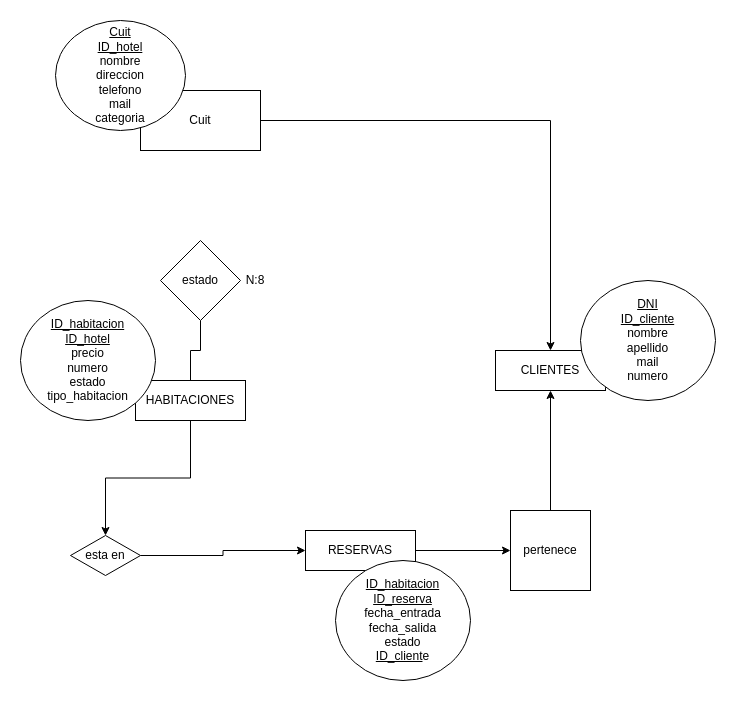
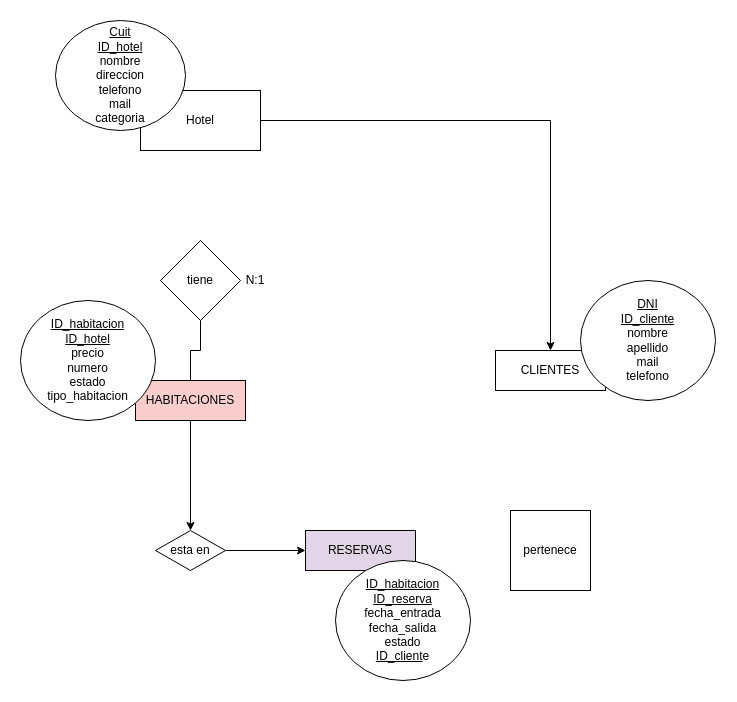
- <mxCell id="12" value="Cuit" style="whiteSpace=wrap;html=1;rounded=0;" vertex="1" parent="1"><mxGeometry x="140" y="90" width="120" height="60" as="geometry" /></mxCell>
+ <mxCell id="12" value="Hotel" style="whiteSpace=wrap;html=1;rounded=0;" vertex="1" parent="1"><mxGeometry x="140" y="90" width="120" height="60" as="geometry" /></mxCell>
- <mxCell id="10" value="estado" style="rhombus;whiteSpace=wrap;html=1;rounded=0;" vertex="1" parent="1"><mxGeometry x="160" y="240" width="80" height="80" as="geometry" /></mxCell>
+ <mxCell id="10" value="tiene" style="rhombus;whiteSpace=wrap;html=1;rounded=0;" vertex="1" parent="1"><mxGeometry x="160" y="240" width="80" height="80" as="geometry" /></mxCell>
- <mxCell id="15" value="N:8" style="text;html=1;align=center;verticalAlign=middle;whiteSpace=wrap;rounded=0;" vertex="1" parent="1"><mxGeometry x="225" y="265" width="60" height="30" as="geometry" /></mxCell>
+ <mxCell id="15" value="N:1" style="text;html=1;align=center;verticalAlign=middle;whiteSpace=wrap;rounded=0;" vertex="1" parent="1"><mxGeometry x="225" y="265" width="60" height="30" as="geometry" /></mxCell>
- <mxCell id="19" value="&lt;u&gt;DNI&lt;/u&gt;&lt;div&gt;&lt;u&gt;ID_cliente&lt;/u&gt;&lt;/div&gt;&lt;div&gt;nombre&lt;/div&gt;&lt;div&gt;apellido&lt;/div&gt;&lt;div&gt;mail&lt;/div&gt;&lt;div&gt;numero&lt;/div&gt;" style="ellipse;whiteSpace=wrap;html=1;" vertex="1" parent="1"><mxGeometry x="580" y="280" width="135" height="120" as="geometry" /></mxCell>
+ <mxCell id="19" value="&lt;u&gt;DNI&lt;/u&gt;&lt;div&gt;&lt;u&gt;ID_cliente&lt;/u&gt;&lt;/div&gt;&lt;div&gt;nombre&lt;/div&gt;&lt;div&gt;apellido&lt;/div&gt;&lt;div&gt;mail&lt;/div&gt;&lt;div&gt;telefono&lt;/div&gt;" style="ellipse;whiteSpace=wrap;html=1;" vertex="1" parent="1"><mxGeometry x="580" y="280" width="135" height="120" as="geometry" /></mxCell>
- <mxCell id="3" value="HABITACIONES" style="rounded=0;whiteSpace=wrap;html=1;" vertex="1" parent="1"><mxGeometry x="135" y="380" width="110" height="40" as="geometry" /></mxCell>
+ <mxCell id="3" value="HABITACIONES" style="rounded=0;whiteSpace=wrap;html=1;fillColor=#f8cecc;" vertex="1" parent="1"><mxGeometry x="135" y="380" width="110" height="40" as="geometry" /></mxCell>
- <mxCell id="13" style="edgeStyle=orthogonalEdgeStyle;rounded=0;orthogonalLoop=1;jettySize=auto;html=1;entryX=0.5;entryY=1;entryDx=0;entryDy=0;" edge="1" parent="1" source="14" target="4"><mxGeometry relative="1" as="geometry" /></mxCell>
- <mxCell id="6" value="RESERVAS" style="rounded=0;whiteSpace=wrap;html=1;" vertex="1" parent="1"><mxGeometry x="305" y="530" width="110" height="40" as="geometry" /></mxCell>
+ <mxCell id="6" value="RESERVAS" style="rounded=0;whiteSpace=wrap;html=1;fillColor=#e1d5e7;" vertex="1" parent="1"><mxGeometry x="305" y="530" width="110" height="40" as="geometry" /></mxCell>
- <mxCell id="5" value="" style="edgeStyle=orthogonalEdgeStyle;rounded=0;orthogonalLoop=1;jettySize=auto;html=1;" edge="1" parent="1" source="6" target="14"><mxGeometry relative="1" as="geometry" /></mxCell>
- <mxCell id="8" value="esta en" style="rhombus;whiteSpace=wrap;html=1;" vertex="1" parent="1"><mxGeometry x="70" y="535" width="70" height="40" as="geometry" /></mxCell>
+ <mxCell id="8" value="esta en" style="rhombus;whiteSpace=wrap;html=1;" vertex="1" parent="1"><mxGeometry x="155" y="530" width="70" height="40" as="geometry" /></mxCell>
